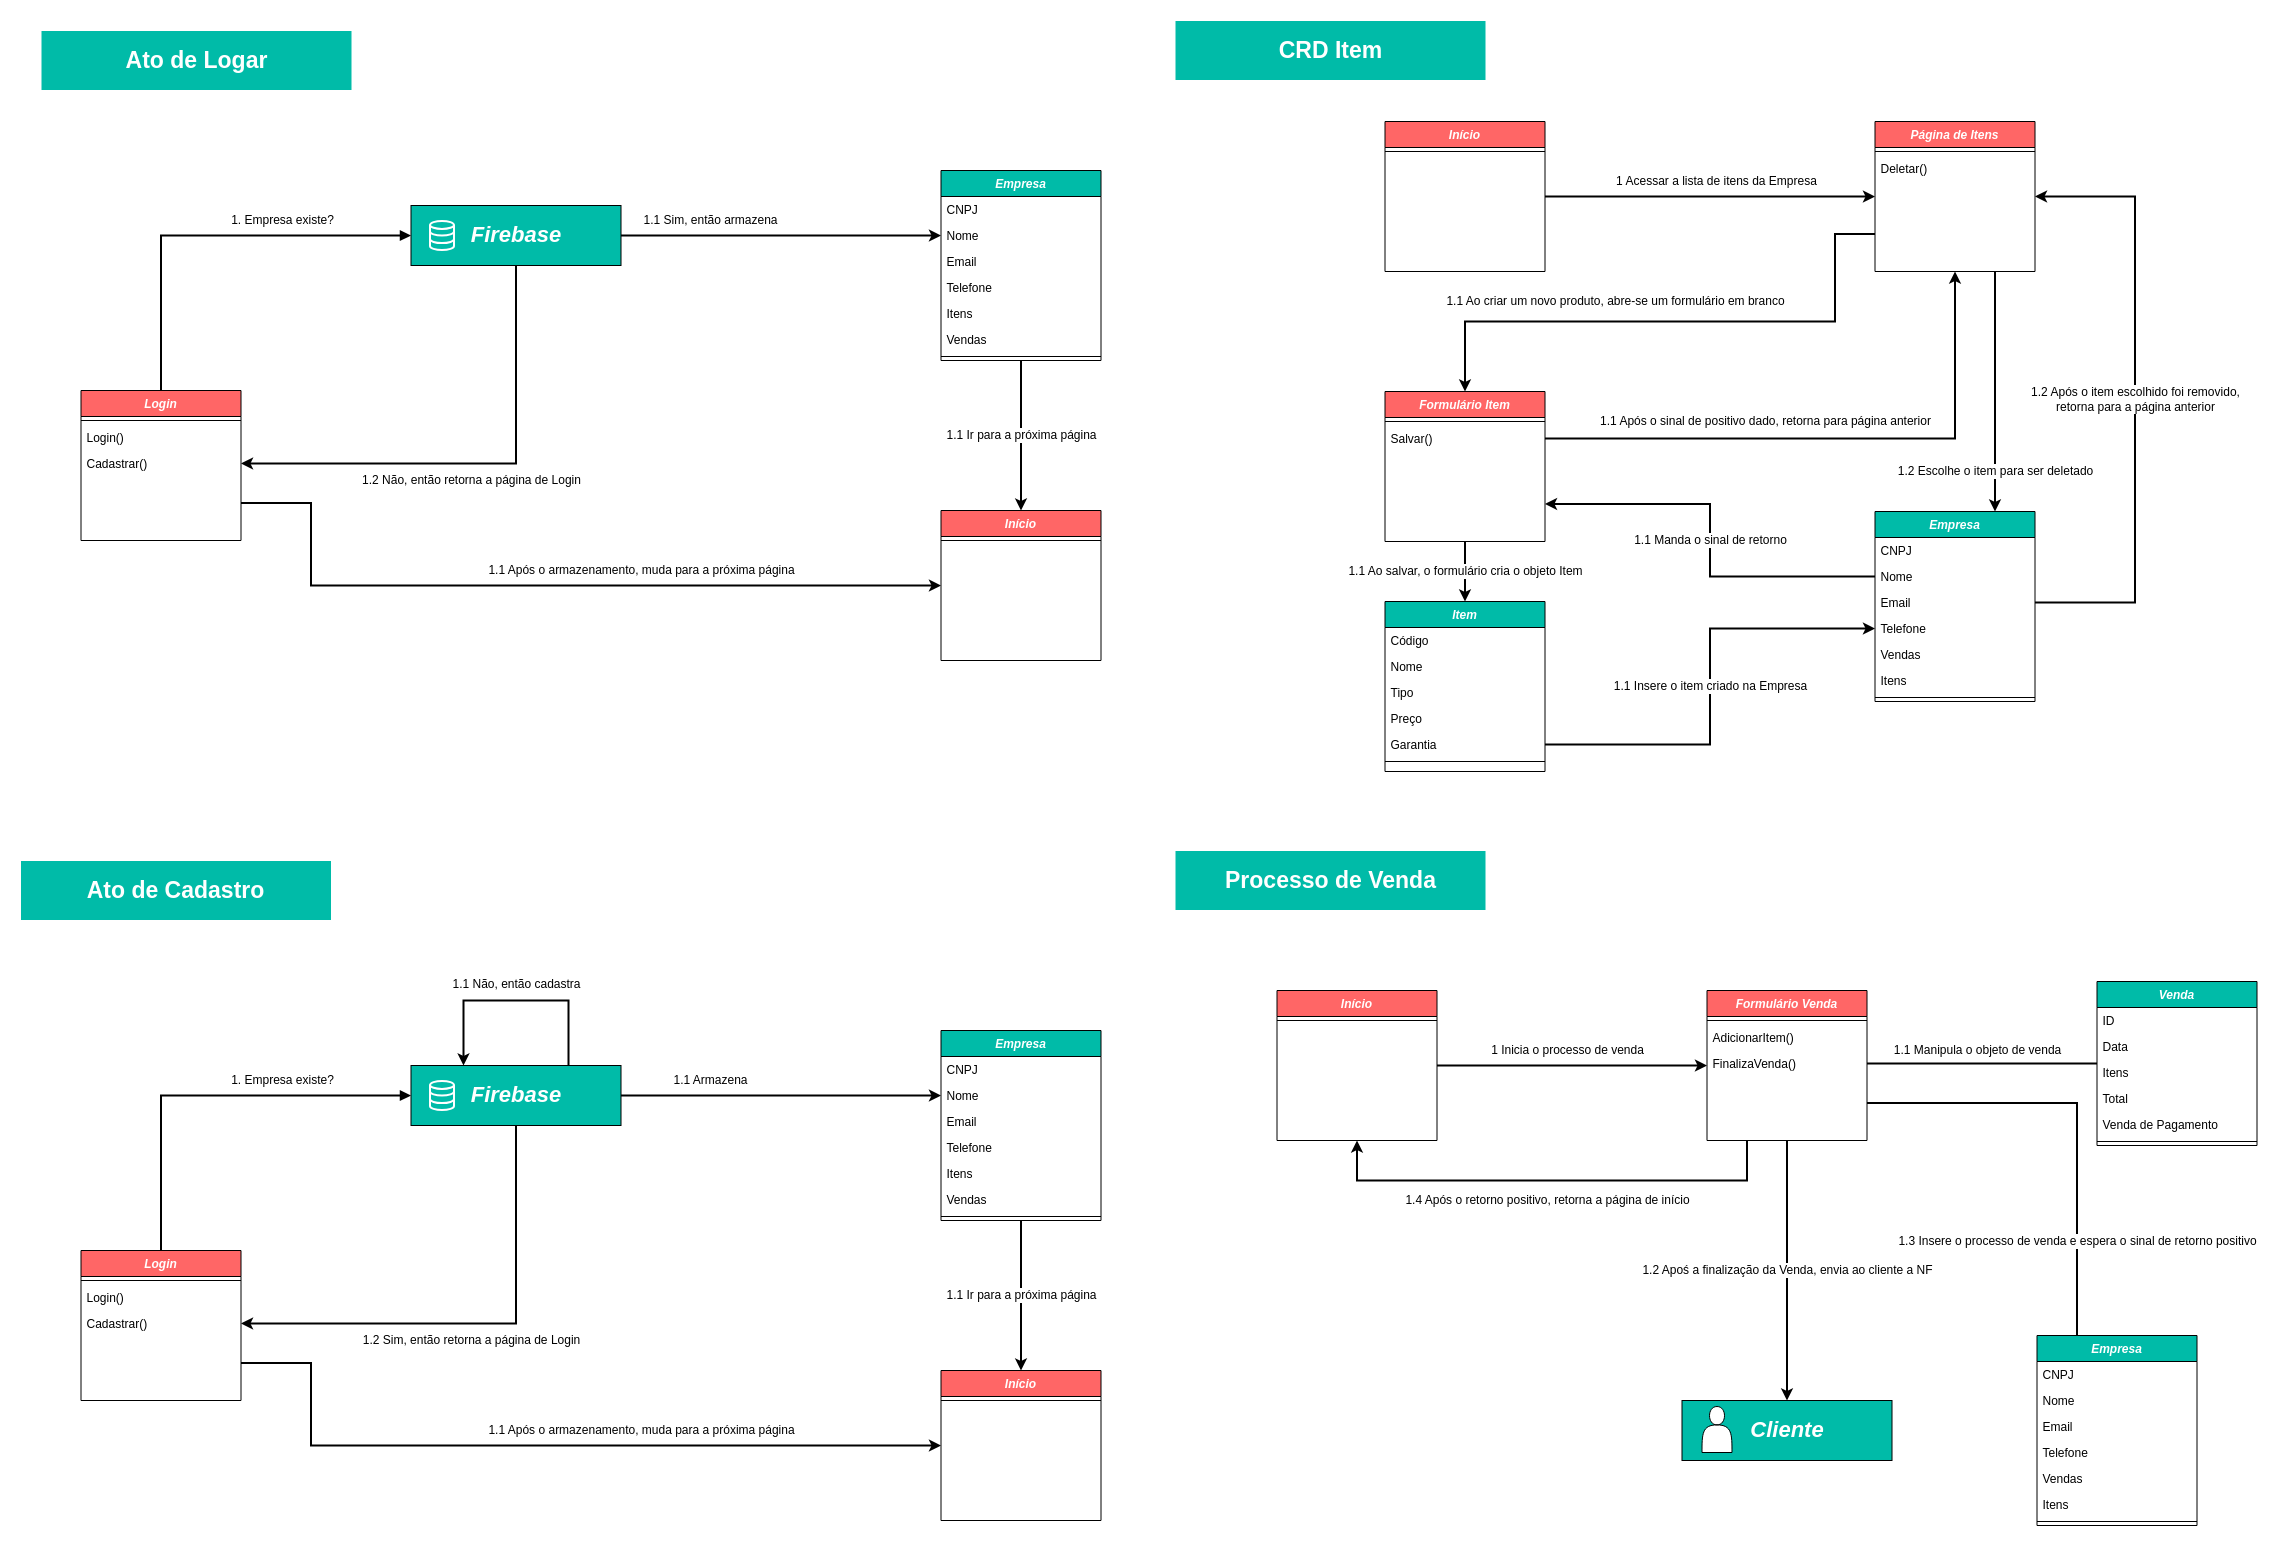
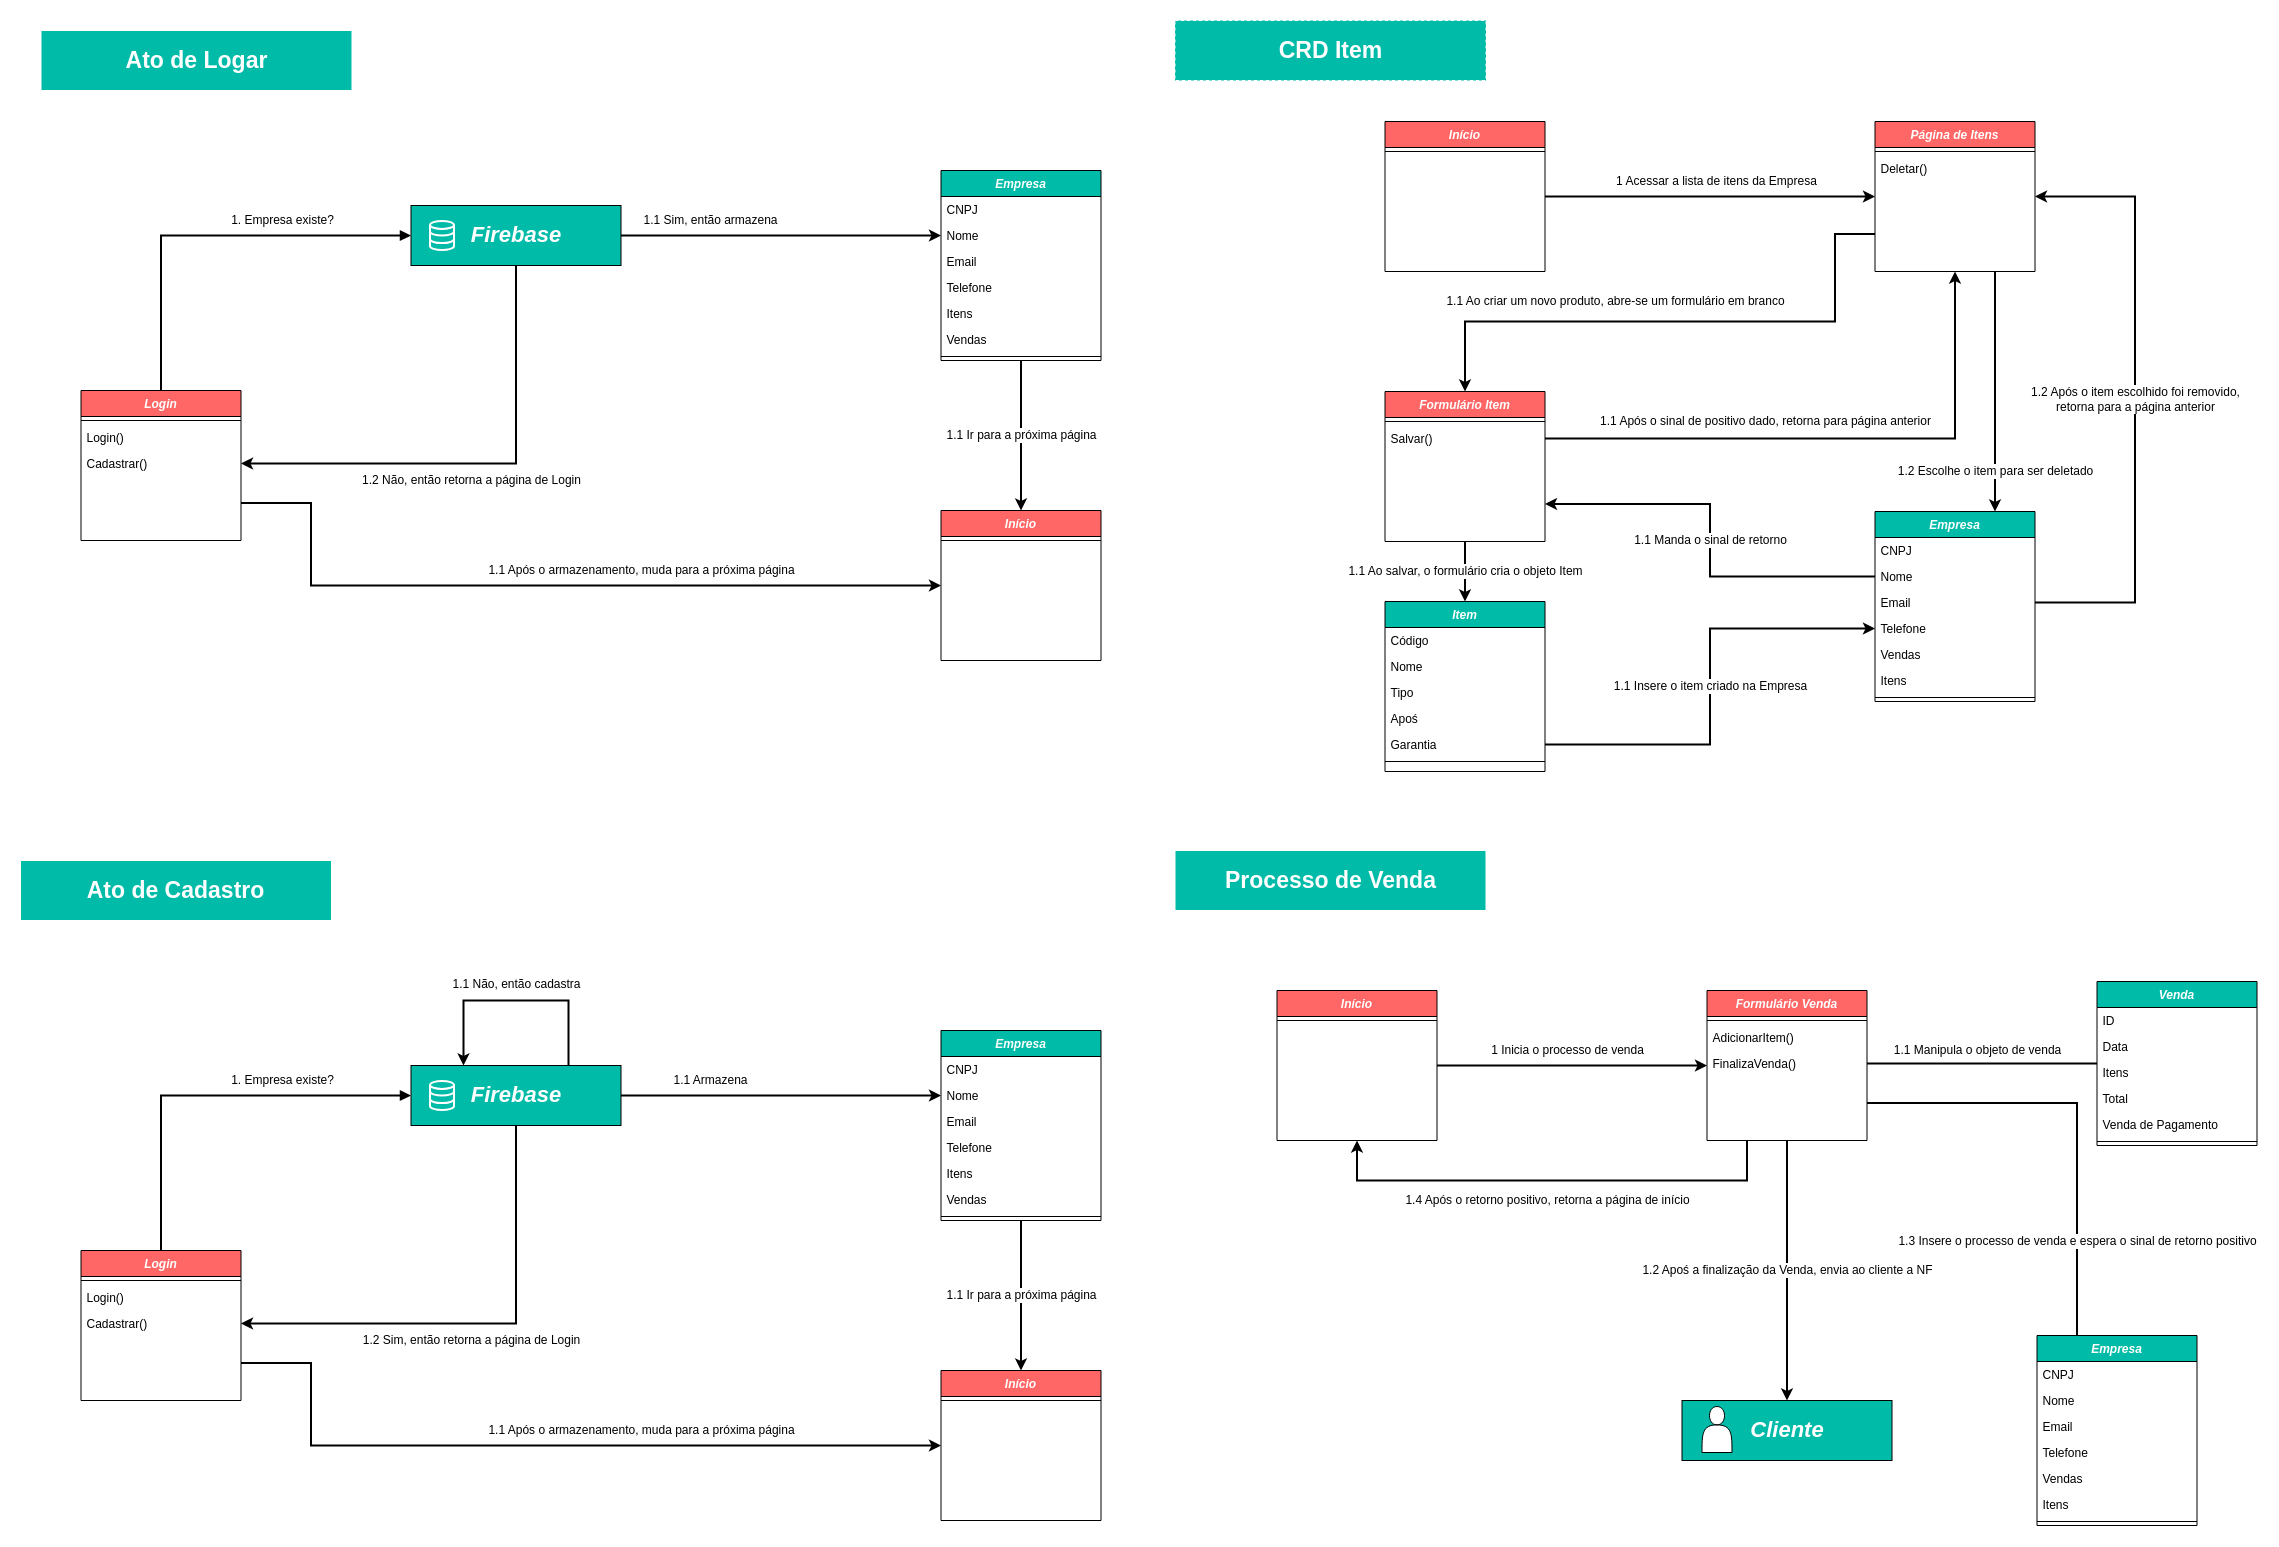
- <mxCell id="24" value="CRD Item" style="rounded=0;whiteSpace=wrap;html=1;strokeColor=#FFFFFF;fillColor=#00BBA8;fontSize=23;fontColor=#FFFFFF;align=center;fontStyle=1" parent="1" vertex="1"><mxGeometry x="1174.5" y="20" width="311" height="60" as="geometry" /></mxCell>
+ <mxCell id="24" value="CRD Item" style="rounded=0;whiteSpace=wrap;html=1;strokeColor=#FFFFFF;fillColor=#00BBA8;fontSize=23;fontColor=#FFFFFF;align=center;fontStyle=1;dashed=1;" parent="1" vertex="1"><mxGeometry x="1174.5" y="20" width="311" height="60" as="geometry" /></mxCell>
- <mxCell id="82" value="Preço" style="text;align=left;verticalAlign=top;spacingLeft=4;spacingRight=4;overflow=hidden;rotatable=0;points=[[0,0.5],[1,0.5]];portConstraint=eastwest;rounded=0;shadow=0;html=0;" parent="78" vertex="1"><mxGeometry y="104" width="160" height="26" as="geometry" /></mxCell>
+ <mxCell id="82" value="Apoś" style="text;align=left;verticalAlign=top;spacingLeft=4;spacingRight=4;overflow=hidden;rotatable=0;points=[[0,0.5],[1,0.5]];portConstraint=eastwest;rounded=0;shadow=0;html=0;" parent="78" vertex="1"><mxGeometry y="104" width="160" height="26" as="geometry" /></mxCell>
